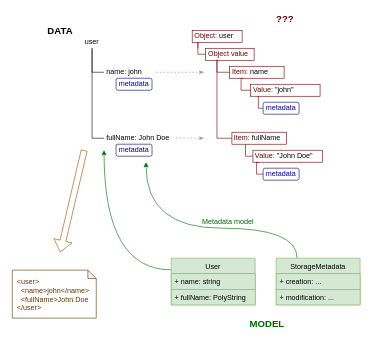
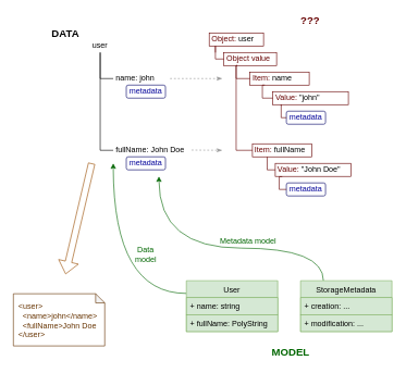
+ <mxCell id="12" value="Data model" style="text;html=1;strokeColor=none;fillColor=none;align=center;verticalAlign=middle;whiteSpace=wrap;rounded=0;fontColor=#006600;" vertex="1" parent="1"><mxGeometry x="203" y="380" width="40" height="20" as="geometry" /></mxCell>
